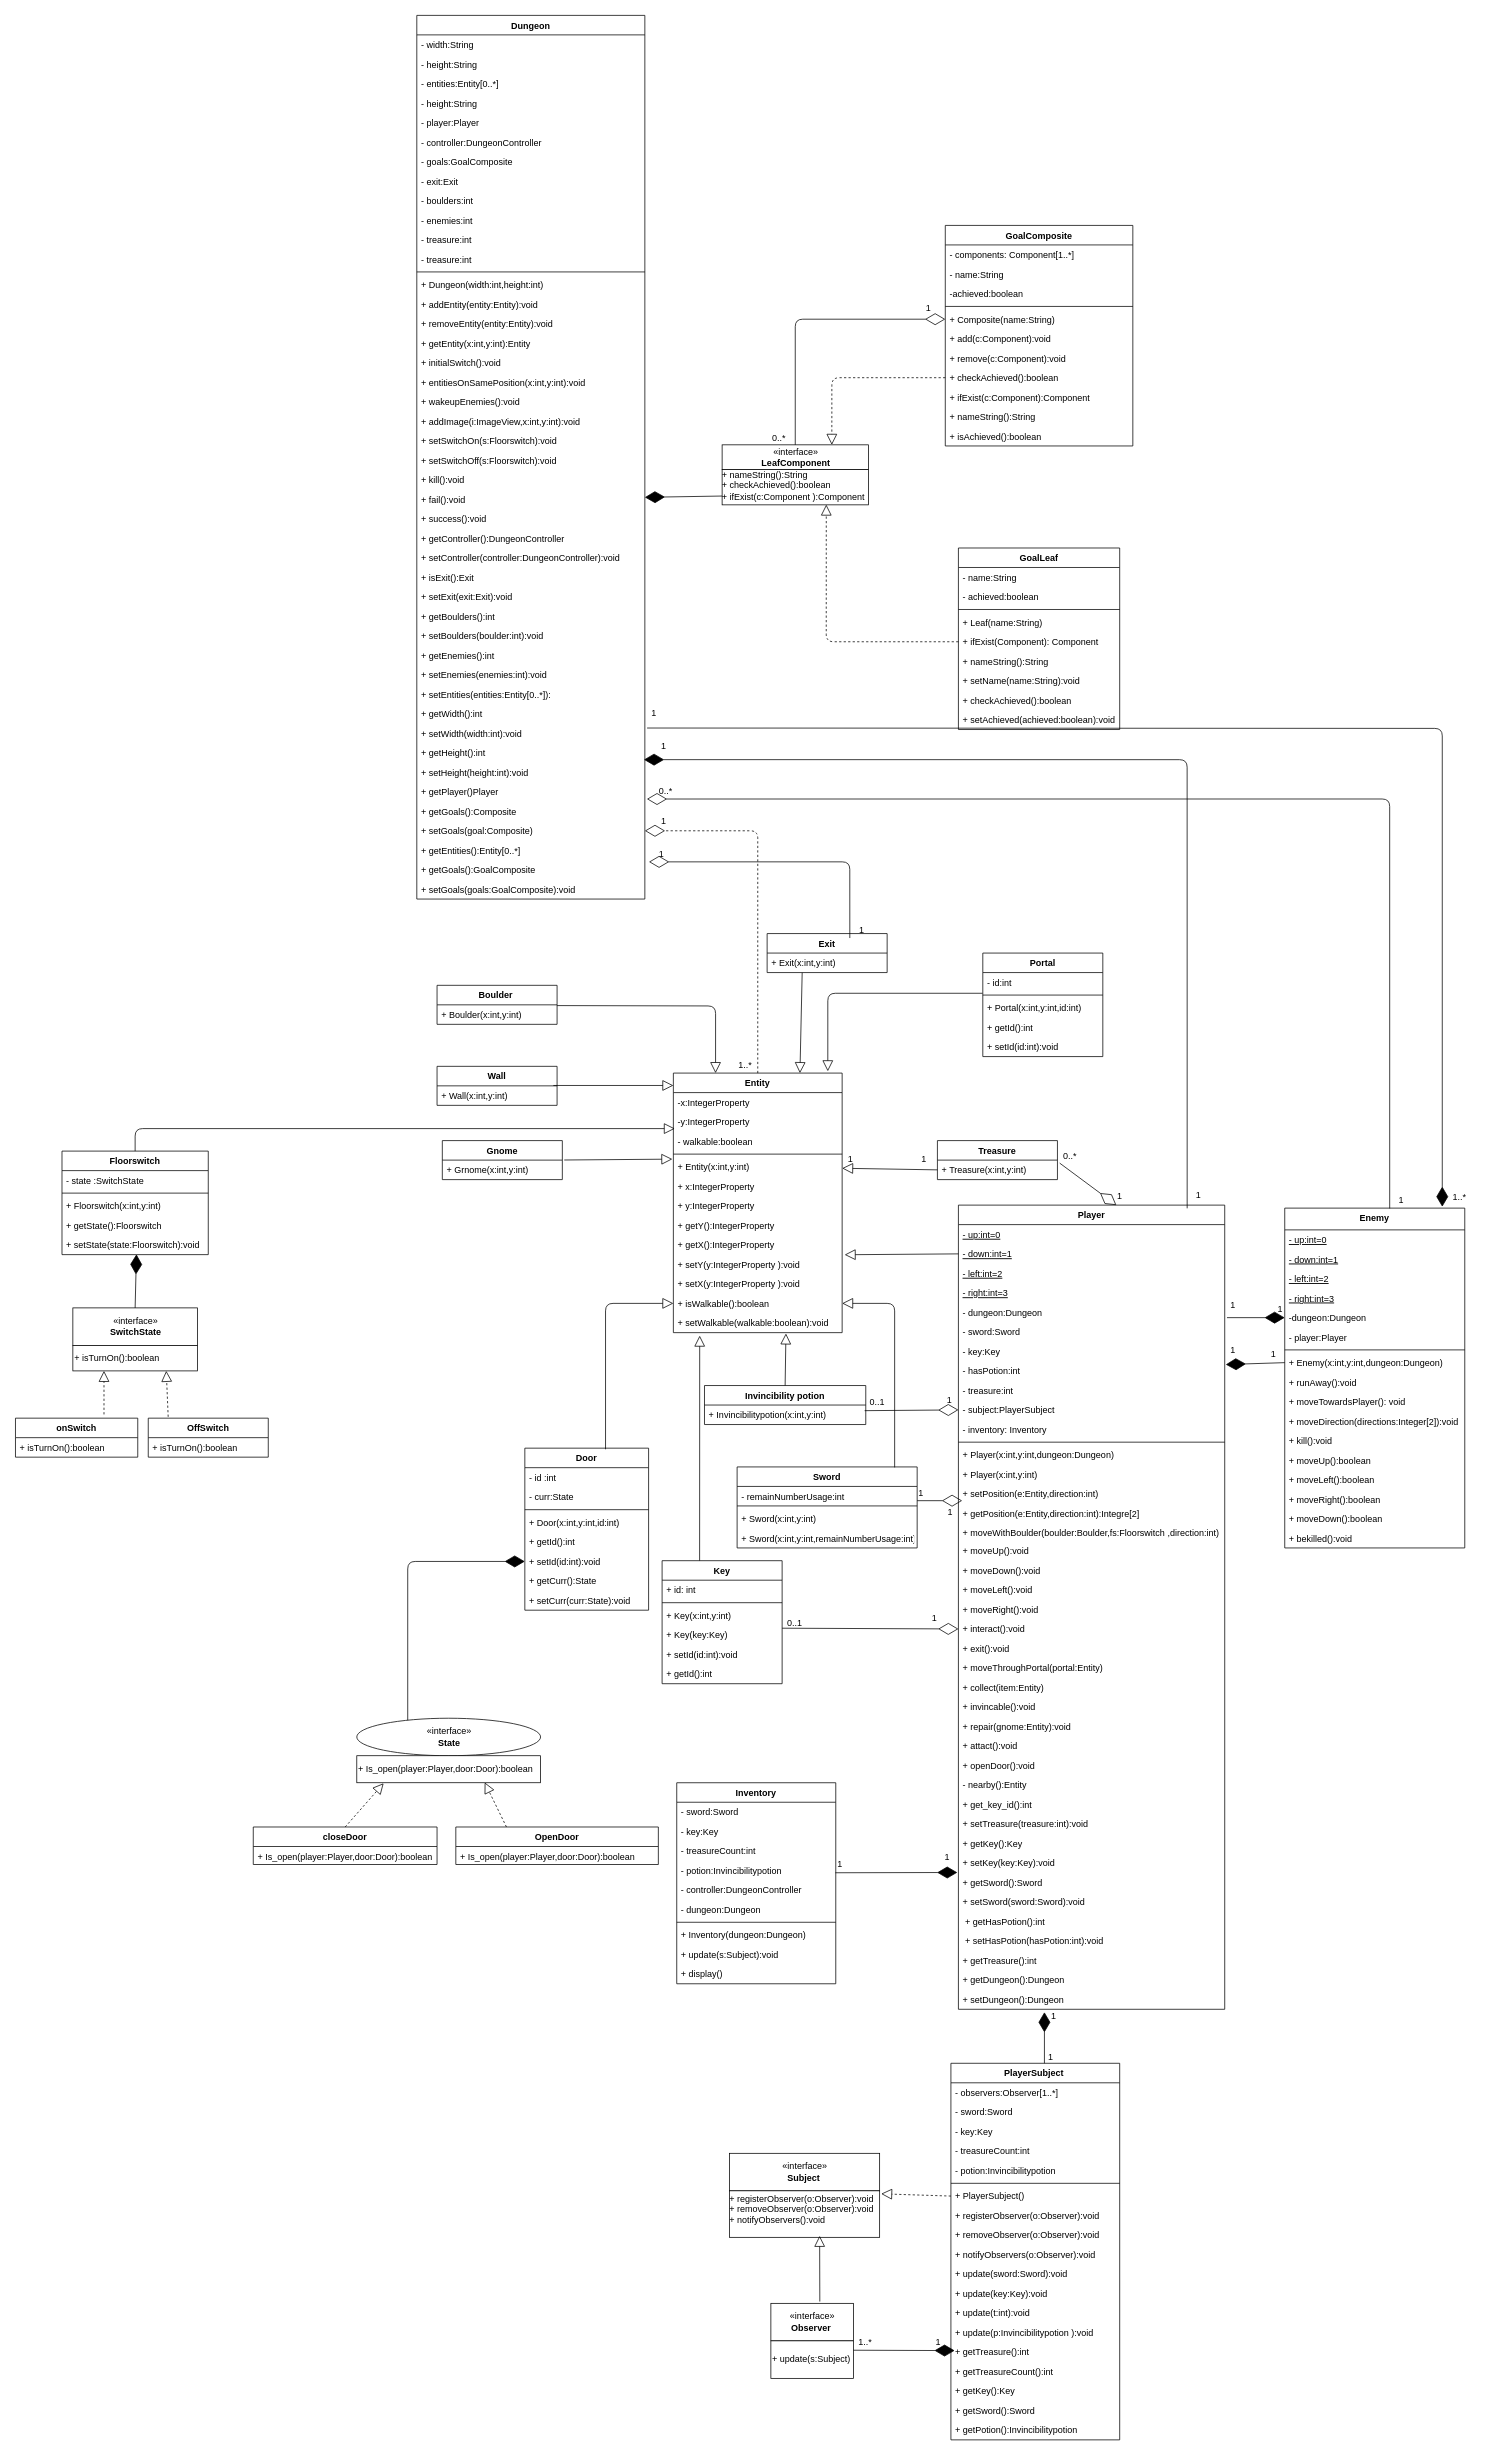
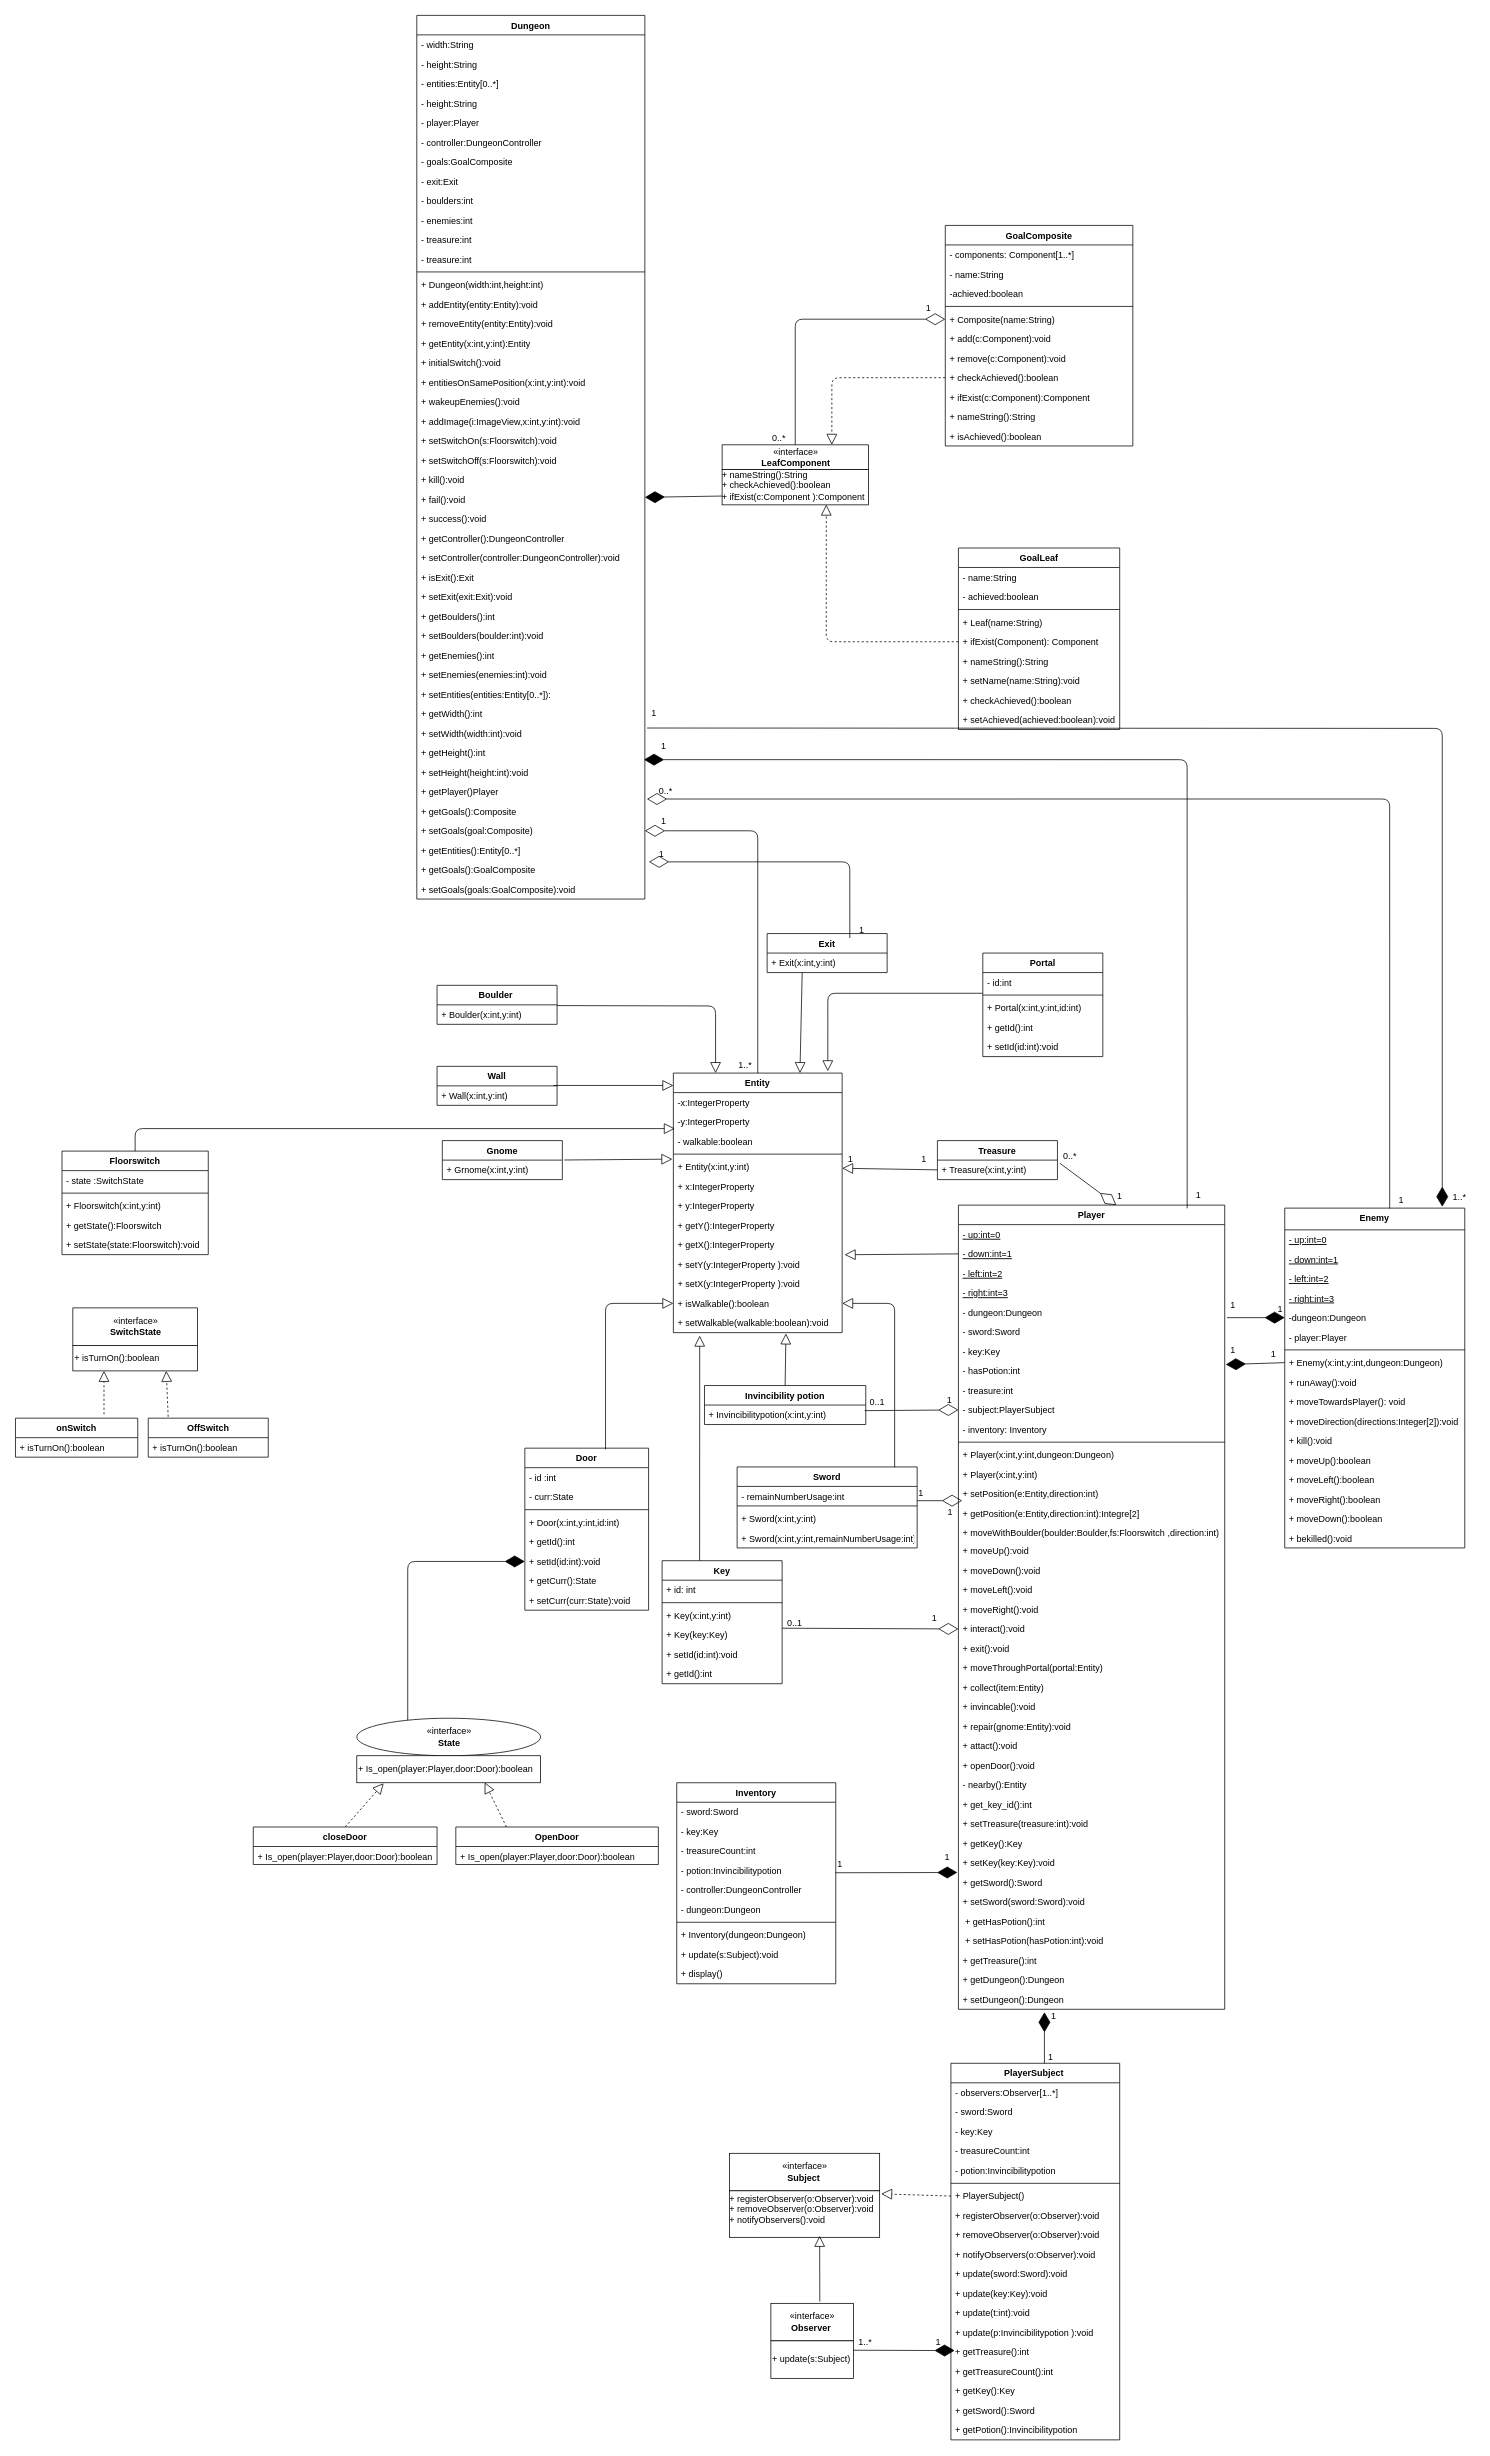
- <mxCell id="175" value="" style="endArrow=diamondThin;endFill=0;endSize=24;html=1;edgeStyle=orthogonalEdgeStyle;dashed=1;" parent="1" source="19" target="171" edge="1"><mxGeometry width="160" relative="1" as="geometry"><mxPoint x="737" y="1290" as="sourcePoint" /><mxPoint x="942" y="1200" as="targetPoint" /><Array as="points" /></mxGeometry></mxCell>
+ <mxCell id="175" value="" style="endArrow=diamondThin;endFill=0;endSize=24;html=1;edgeStyle=orthogonalEdgeStyle;" parent="1" source="19" target="171" edge="1"><mxGeometry width="160" relative="1" as="geometry"><mxPoint x="737" y="1290" as="sourcePoint" /><mxPoint x="942" y="1200" as="targetPoint" /><Array as="points" /></mxGeometry></mxCell>
- <mxCell id="242" value="" style="endArrow=diamondThin;endFill=1;endSize=24;html=1;entryX=0.509;entryY=0.984;entryDx=0;entryDy=0;entryPerimeter=0;exitX=0.5;exitY=0;exitDx=0;exitDy=0;" edge="1" parent="1" source="202" target="18"><mxGeometry width="160" relative="1" as="geometry"><mxPoint x="-228" y="1710" as="sourcePoint" /><mxPoint x="-68" y="1710" as="targetPoint" /></mxGeometry></mxCell>
